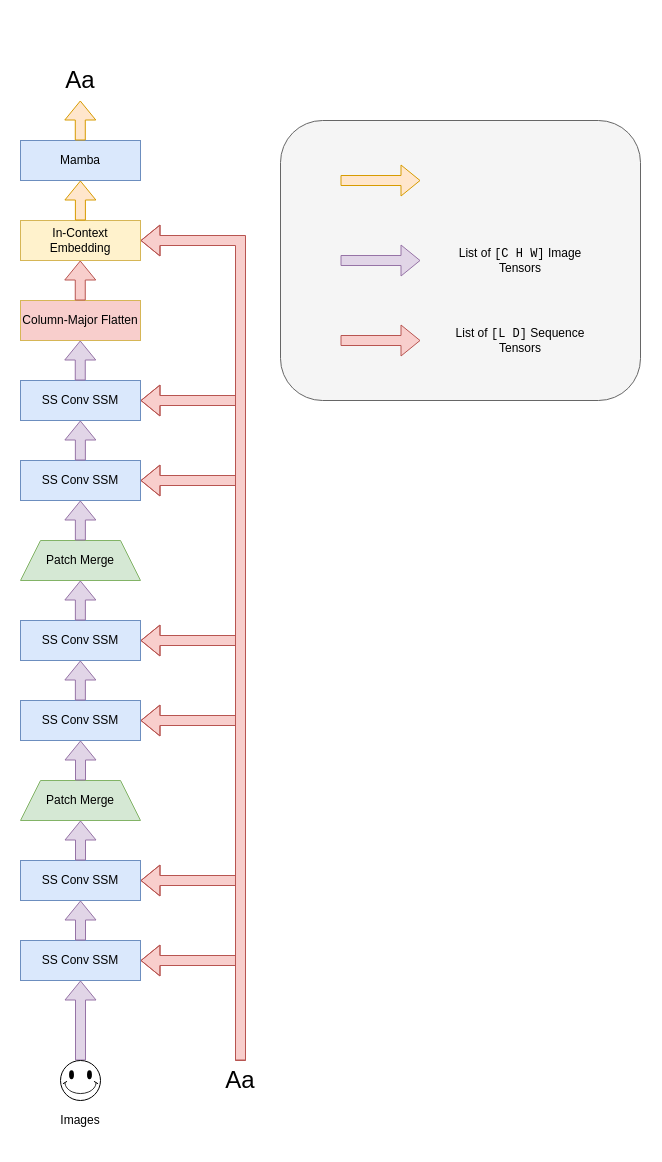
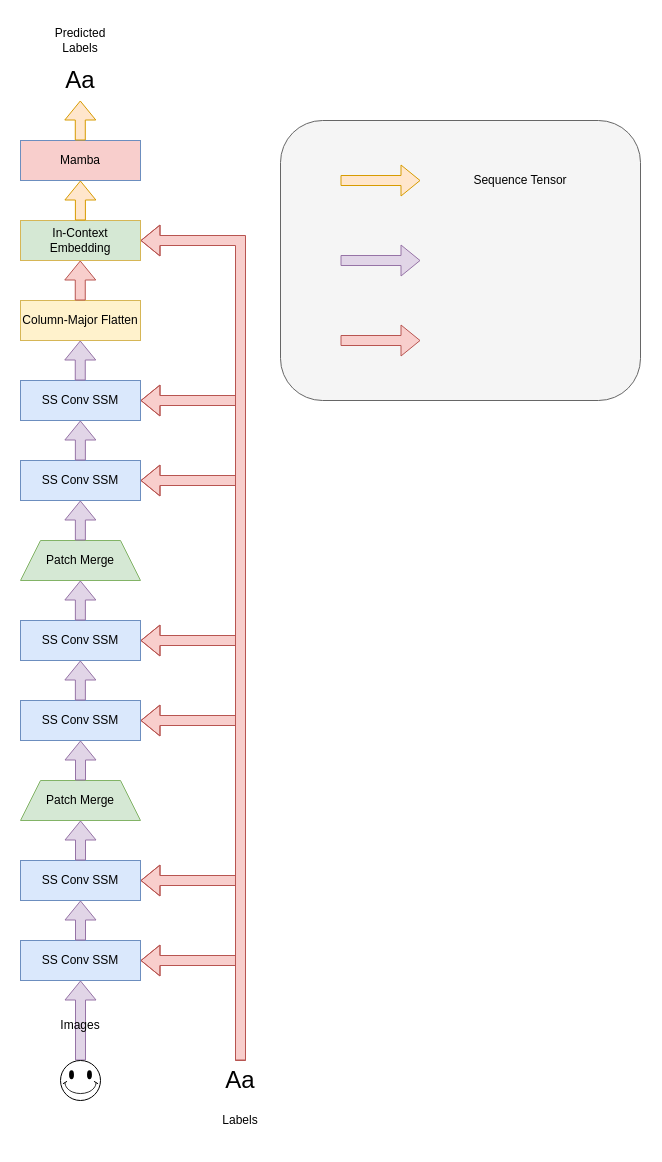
+ <mxCell id="3" value="Predicted Labels" style="text;strokeColor=none;align=center;fillColor=none;html=1;verticalAlign=middle;whiteSpace=wrap;rounded=0;" parent="1" vertex="1"><mxGeometry x="50" y="20" width="60" height="40" as="geometry" /></mxCell>
- <mxCell id="26" value="Mamba" style="rounded=0;whiteSpace=wrap;html=1;fillColor=#dae8fc;strokeColor=#6c8ebf;" parent="1" vertex="1"><mxGeometry x="20" y="140" width="120" height="40" as="geometry" /></mxCell>
+ <mxCell id="26" value="Mamba" style="rounded=0;whiteSpace=wrap;html=1;fillColor=#f8cecc;strokeColor=#6c8ebf;" parent="1" vertex="1"><mxGeometry x="20" y="140" width="120" height="40" as="geometry" /></mxCell>
+ <mxCell id="37" value="Sequence Tensor" style="text;strokeColor=none;align=center;fillColor=none;html=1;verticalAlign=middle;whiteSpace=wrap;rounded=0;" vertex="1" parent="1"><mxGeometry x="440" y="160" width="160" height="40" as="geometry" /></mxCell>
- <mxCell id="42" value="In-Context Embedding" style="rounded=0;whiteSpace=wrap;html=1;fillColor=#fff2cc;strokeColor=#d6b656;" vertex="1" parent="1"><mxGeometry x="20" y="220" width="120" height="40" as="geometry" /></mxCell>
+ <mxCell id="42" value="In-Context Embedding" style="rounded=0;whiteSpace=wrap;html=1;fillColor=#d5e8d4;strokeColor=#d6b656;" vertex="1" parent="1"><mxGeometry x="20" y="220" width="120" height="40" as="geometry" /></mxCell>
- <mxCell id="39" value="List of &lt;font face=&quot;Courier New&quot;&gt;[C H W]&lt;/font&gt;&amp;nbsp;Image Tensors" style="text;strokeColor=none;align=center;fillColor=none;html=1;verticalAlign=middle;whiteSpace=wrap;rounded=0;" vertex="1" parent="1"><mxGeometry x="440" y="240" width="160" height="40" as="geometry" /></mxCell>
- <mxCell id="25" value="Column-Major Flatten" style="rounded=0;whiteSpace=wrap;html=1;fillColor=#f8cecc;strokeColor=#d6b656;" parent="1" vertex="1"><mxGeometry x="20" y="300" width="120" height="40" as="geometry" /></mxCell>
+ <mxCell id="25" value="Column-Major Flatten" style="rounded=0;whiteSpace=wrap;html=1;fillColor=#fff2cc;strokeColor=#d6b656;" parent="1" vertex="1"><mxGeometry x="20" y="300" width="120" height="40" as="geometry" /></mxCell>
- <mxCell id="41" value="List of &lt;font face=&quot;Courier New&quot;&gt;[L D]&lt;/font&gt;&amp;nbsp;Sequence Tensors" style="text;strokeColor=none;align=center;fillColor=none;html=1;verticalAlign=middle;whiteSpace=wrap;rounded=0;" vertex="1" parent="1"><mxGeometry x="440" y="320" width="160" height="40" as="geometry" /></mxCell>
- <mxCell id="10" value="Images" style="text;strokeColor=none;align=center;fillColor=none;html=1;verticalAlign=middle;whiteSpace=wrap;rounded=0;" parent="1" vertex="1"><mxGeometry x="50" y="1100" width="60" height="40" as="geometry" /></mxCell>
+ <mxCell id="10" value="Images" style="text;strokeColor=none;align=center;fillColor=none;html=1;verticalAlign=middle;whiteSpace=wrap;rounded=0;" parent="1" vertex="1"><mxGeometry x="50" y="1005" width="60" height="40" as="geometry" /></mxCell>
+ <mxCell id="6" value="Labels" style="text;strokeColor=none;align=center;fillColor=none;html=1;verticalAlign=middle;whiteSpace=wrap;rounded=0;" parent="1" vertex="1"><mxGeometry x="210" y="1100" width="60" height="40" as="geometry" /></mxCell>
